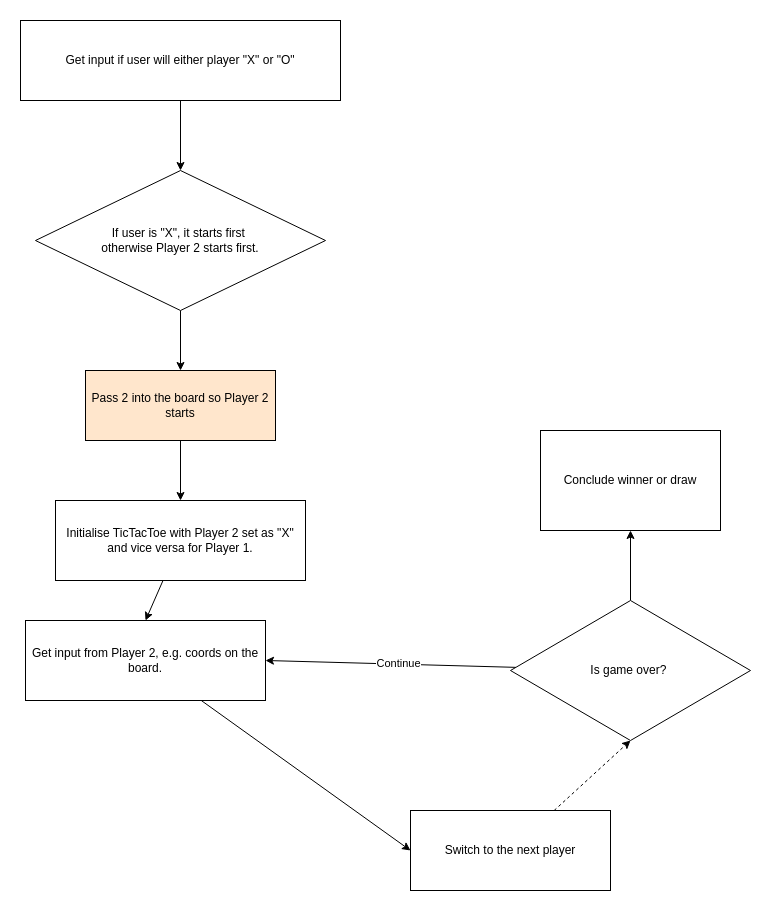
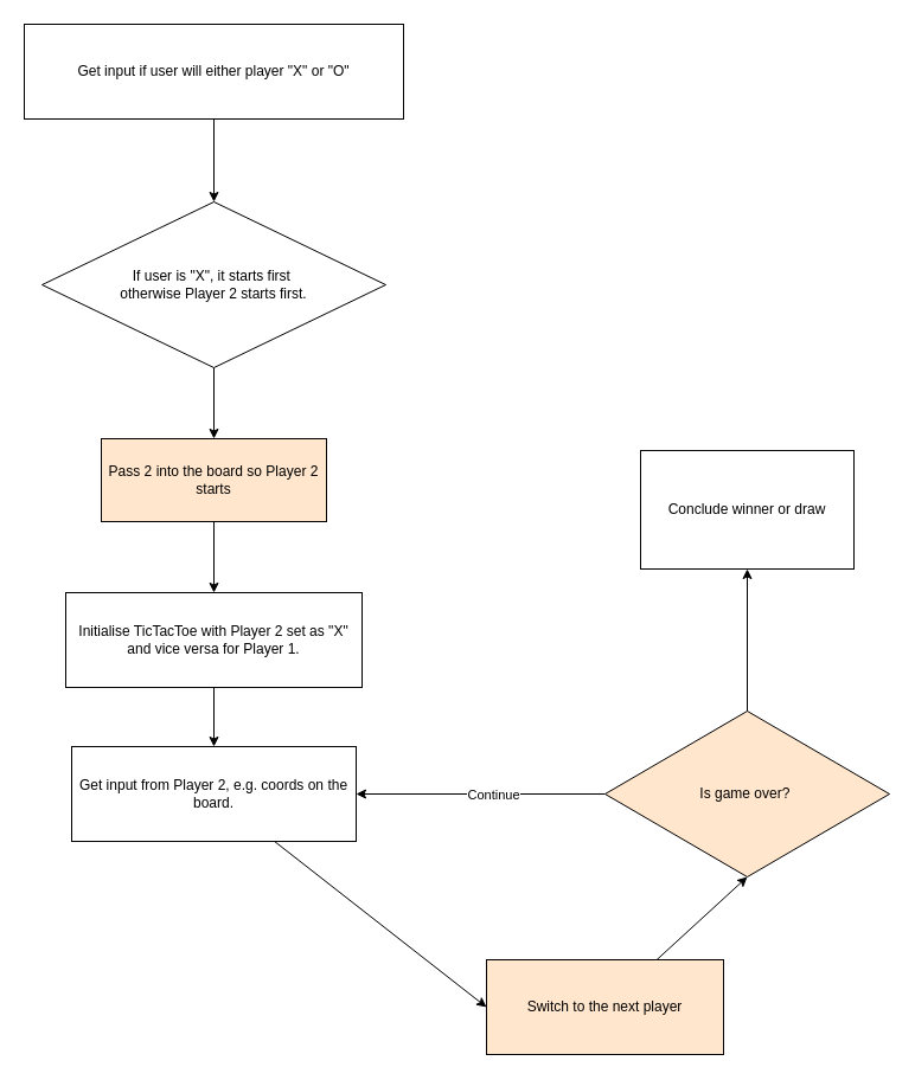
- <mxCell id="18" value="Conclude winner or draw" style="rounded=0;whiteSpace=wrap;html=1;" vertex="1" parent="1"><mxGeometry x="540" y="430" width="180" height="100" as="geometry" /></mxCell>
+ <mxCell id="18" value="Conclude winner or draw" style="rounded=0;whiteSpace=wrap;html=1;" vertex="1" parent="1"><mxGeometry x="540" y="380" width="180" height="100" as="geometry" /></mxCell>
- <mxCell id="11" value="Get input from Player 2, e.g. coords on the board." style="rounded=0;whiteSpace=wrap;html=1;" vertex="1" parent="1"><mxGeometry x="25" y="620" width="240" height="80" as="geometry" /></mxCell>
+ <mxCell id="11" value="Get input from Player 2, e.g. coords on the board." style="rounded=0;whiteSpace=wrap;html=1;" vertex="1" parent="1"><mxGeometry x="60" y="630" width="240" height="80" as="geometry" /></mxCell>
- <mxCell id="17" value="Is game over?&amp;nbsp;" style="rhombus;whiteSpace=wrap;html=1;" vertex="1" parent="1"><mxGeometry x="510" y="600" width="240" height="140" as="geometry" /></mxCell>
+ <mxCell id="17" value="Is game over?&amp;nbsp;" style="rhombus;whiteSpace=wrap;html=1;fillColor=#ffe6cc;" vertex="1" parent="1"><mxGeometry x="510" y="600" width="240" height="140" as="geometry" /></mxCell>
- <mxCell id="12" style="edgeStyle=none;html=1;entryX=0.5;entryY=1;entryDx=0;entryDy=0;dashed=1;" edge="1" parent="1" source="13" target="17"><mxGeometry relative="1" as="geometry" /></mxCell>
+ <mxCell id="12" style="edgeStyle=none;html=1;entryX=0.5;entryY=1;entryDx=0;entryDy=0;" edge="1" parent="1" source="13" target="17"><mxGeometry relative="1" as="geometry" /></mxCell>
- <mxCell id="13" value="Switch to the next player" style="rounded=0;whiteSpace=wrap;html=1;" vertex="1" parent="1"><mxGeometry x="410" y="810" width="200" height="80" as="geometry" /></mxCell>
+ <mxCell id="13" value="Switch to the next player" style="rounded=0;whiteSpace=wrap;html=1;fillColor=#ffe6cc;" vertex="1" parent="1"><mxGeometry x="410" y="810" width="200" height="80" as="geometry" /></mxCell>
